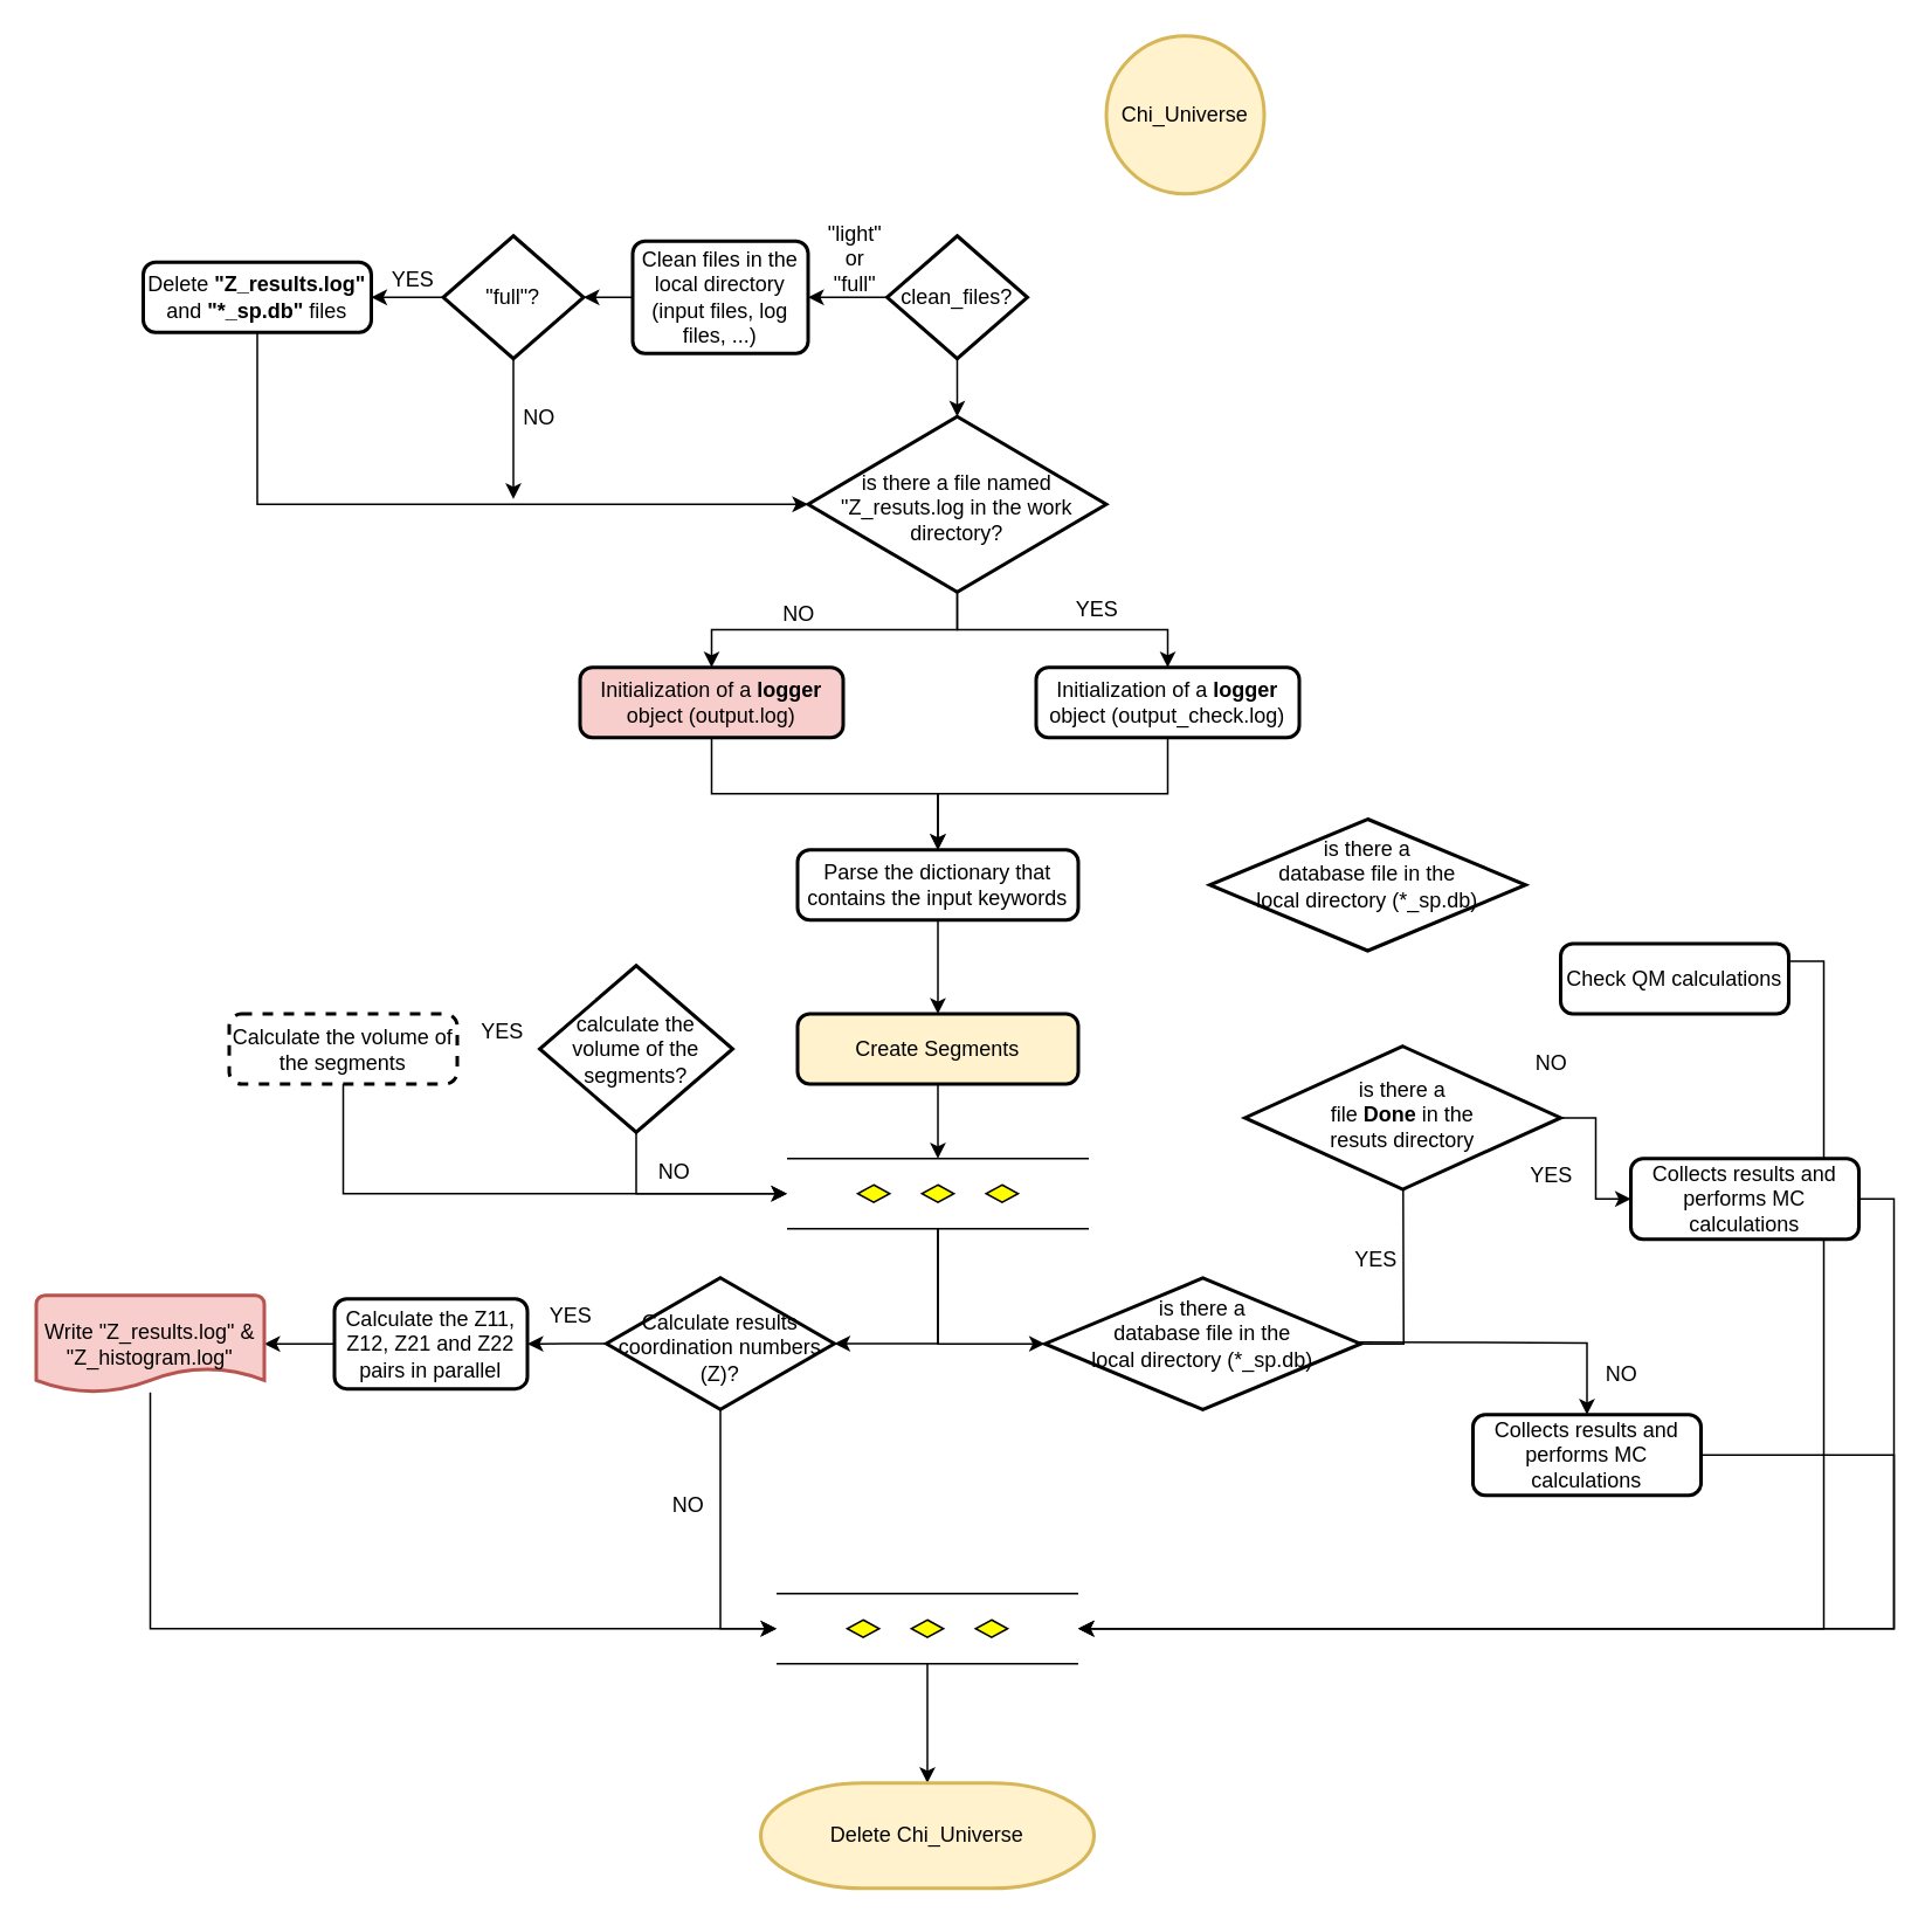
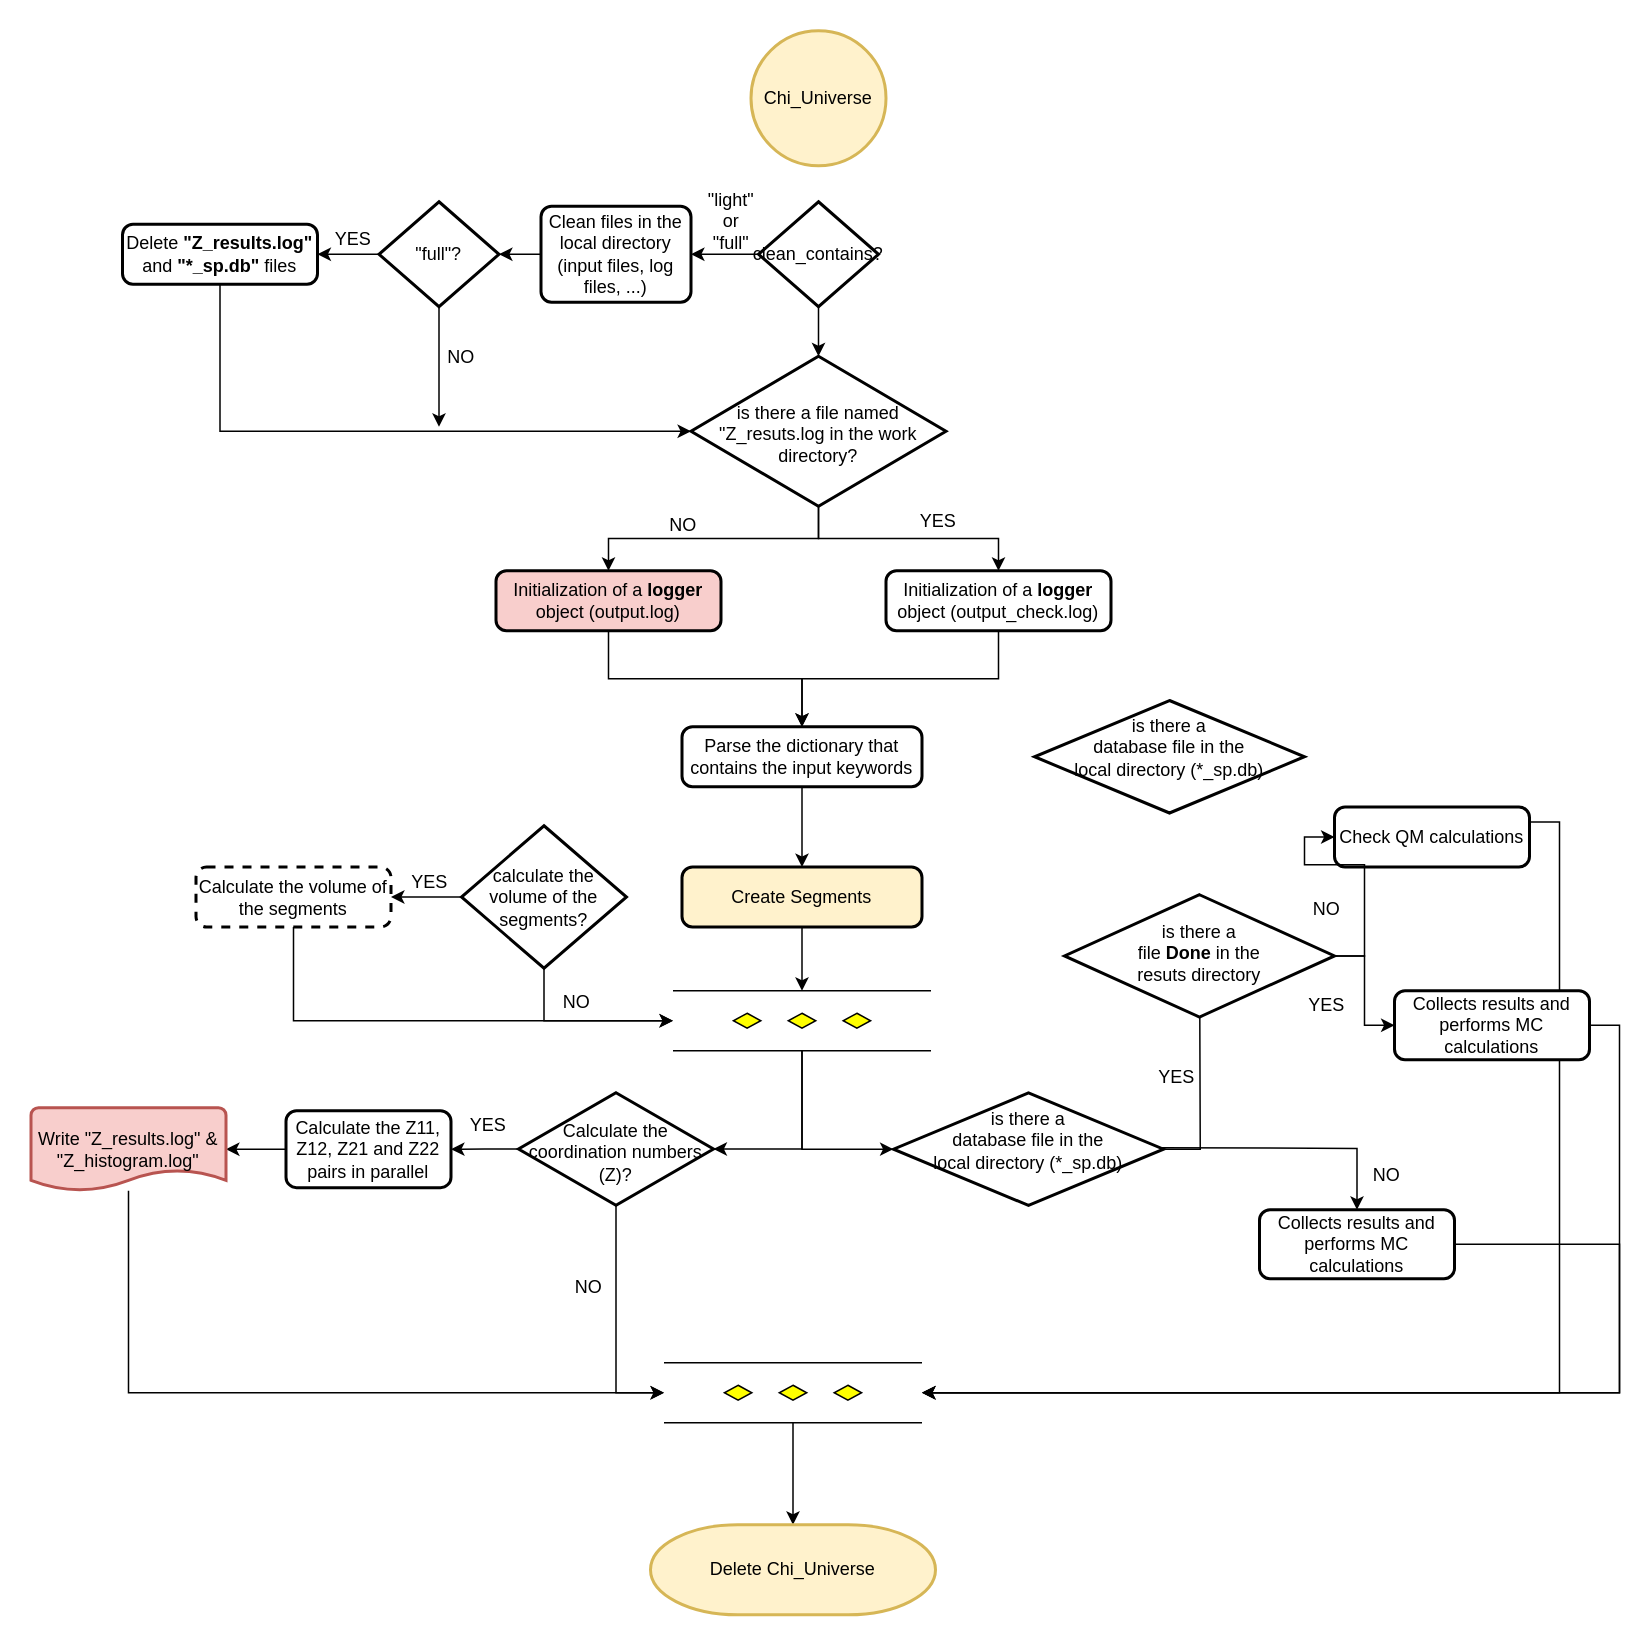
- <mxCell id="2" value="Chi_Universe" style="strokeWidth=2;html=1;shape=mxgraph.flowchart.start_2;whiteSpace=wrap;fillColor=#fff2cc;strokeColor=#d6b656;" vertex="1" parent="1"><mxGeometry x="630" y="20" width="90" height="90" as="geometry" /></mxCell>
+ <mxCell id="2" value="Chi_Universe" style="strokeWidth=2;html=1;shape=mxgraph.flowchart.start_2;whiteSpace=wrap;fillColor=#fff2cc;strokeColor=#d6b656;" vertex="1" parent="1"><mxGeometry x="500" y="20" width="90" height="90" as="geometry" /></mxCell>
- <mxCell id="5" value="clean_files?" style="strokeWidth=2;html=1;shape=mxgraph.flowchart.decision;whiteSpace=wrap;" vertex="1" parent="1"><mxGeometry x="505" y="134" width="80" height="70" as="geometry" /></mxCell>
+ <mxCell id="5" value="clean_contains?" style="strokeWidth=2;html=1;shape=mxgraph.flowchart.decision;whiteSpace=wrap;" vertex="1" parent="1"><mxGeometry x="505" y="134" width="80" height="70" as="geometry" /></mxCell>
+ <mxCell id="55" style="edgeStyle=orthogonalEdgeStyle;rounded=0;orthogonalLoop=1;jettySize=auto;html=1;exitX=1;exitY=0.5;exitDx=0;exitDy=0;exitPerimeter=0;entryX=0;entryY=0.5;entryDx=0;entryDy=0;" edge="1" parent="1" source="57" target="54"><mxGeometry relative="1" as="geometry" /></mxCell>
+ <mxCell id="22" style="edgeStyle=orthogonalEdgeStyle;rounded=0;orthogonalLoop=1;jettySize=auto;html=1;exitX=0;exitY=0.5;exitDx=0;exitDy=0;exitPerimeter=0;" edge="1" parent="1" source="24" target="26"><mxGeometry relative="1" as="geometry" /></mxCell>
- <mxCell id="31" value="Calculate results coordination numbers (Z)?" style="strokeWidth=2;shape=mxgraph.flowchart.decision;verticalAlign=middle;horizontal=1;labelBackgroundColor=none;whiteSpace=wrap;html=1;spacing=0;spacingTop=4;" vertex="1" parent="1"><mxGeometry x="345" y="728" width="130" height="75" as="geometry" /></mxCell>
+ <mxCell id="31" value="Calculate the coordination numbers (Z)?" style="strokeWidth=2;shape=mxgraph.flowchart.decision;verticalAlign=middle;horizontal=1;labelBackgroundColor=none;whiteSpace=wrap;html=1;spacing=0;spacingTop=4;" vertex="1" parent="1"><mxGeometry x="345" y="728" width="130" height="75" as="geometry" /></mxCell>
